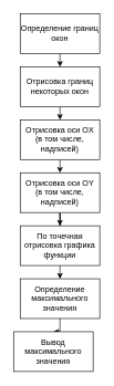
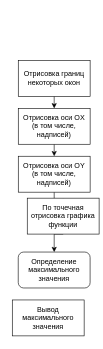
- <mxCell id="3" value="Определение границ окон" style="rounded=0;whiteSpace=wrap;html=1;" vertex="1" parent="1"><mxGeometry x="30" y="20" width="120" height="60" as="geometry" /></mxCell>
- <mxCell id="2" style="edgeStyle=orthogonalEdgeStyle;rounded=0;orthogonalLoop=1;jettySize=auto;html=1;exitX=0.5;exitY=1;exitDx=0;exitDy=0;entryX=0.5;entryY=0;entryDx=0;entryDy=0;" edge="1" parent="1" source="3" target="5"><mxGeometry relative="1" as="geometry" /></mxCell>
- <mxCell id="11" value="&lt;div&gt;По точечная отрисовка графика функции&lt;/div&gt;" style="rounded=0;whiteSpace=wrap;html=1;" vertex="1" parent="1"><mxGeometry x="30" y="340" width="120" height="60" as="geometry" /></mxCell>
+ <mxCell id="11" value="&lt;div&gt;По точечная отрисовка графика функции&lt;/div&gt;" style="rounded=0;whiteSpace=wrap;html=1;" vertex="1" parent="1"><mxGeometry x="45" y="330" width="120" height="60" as="geometry" /></mxCell>
- <mxCell id="13" value="&lt;div&gt;Определение максимального значения&lt;/div&gt;" style="rounded=0;whiteSpace=wrap;html=1;" vertex="1" parent="1"><mxGeometry x="30" y="420" width="120" height="60" as="geometry" /></mxCell>
+ <mxCell id="13" value="&lt;div&gt;Определение максимального значения&lt;/div&gt;" style="whiteSpace=wrap;html=1;rounded=1;" vertex="1" parent="1"><mxGeometry x="30" y="420" width="120" height="60" as="geometry" /></mxCell>
- <mxCell id="12" style="edgeStyle=orthogonalEdgeStyle;rounded=0;orthogonalLoop=1;jettySize=auto;html=1;exitX=0.5;exitY=1;exitDx=0;exitDy=0;" edge="1" parent="1" source="13" target="14"><mxGeometry relative="1" as="geometry" /></mxCell>
